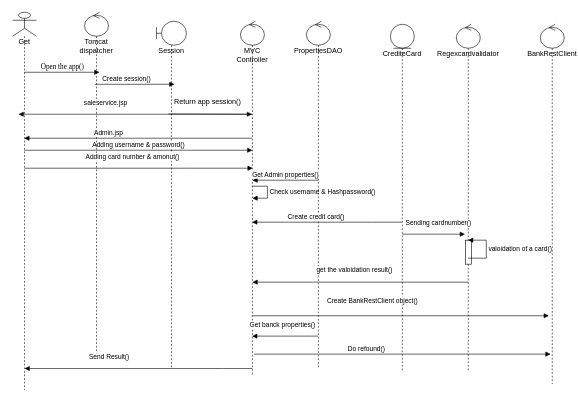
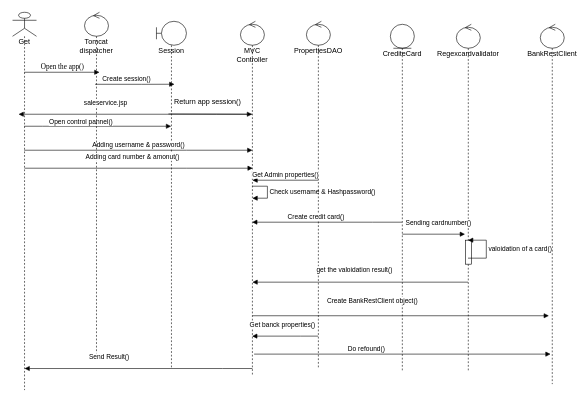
+ <mxCell id="9" value="" style="html=1;verticalAlign=bottom;endArrow=block;rounded=0;edgeStyle=orthogonalEdgeStyle;" edge="1" parent="1" source="3" target="4"><mxGeometry x="0.262" y="-10" width="80" relative="1" as="geometry"><mxPoint x="50" y="240" as="sourcePoint" /><mxPoint x="710" y="220" as="targetPoint" /><Array as="points"><mxPoint x="70" y="210" /><mxPoint x="70" y="210" /></Array><mxPoint x="1" as="offset" /></mxGeometry></mxCell>
+ <mxCell id="10" value="Open control pannel()" style="edgeLabel;html=1;align=center;verticalAlign=middle;resizable=0;points=[];" vertex="1" connectable="0" parent="9"><mxGeometry x="-0.229" y="8" relative="1" as="geometry"><mxPoint as="offset" /></mxGeometry></mxCell>
- <mxCell id="18" value="Admin.jsp" style="html=1;verticalAlign=bottom;endArrow=block;rounded=0;" edge="1" parent="1" source="12" target="3"><mxGeometry x="0.261" width="80" relative="1" as="geometry"><mxPoint x="260" y="310" as="sourcePoint" /><mxPoint x="340" y="310" as="targetPoint" /><Array as="points"><mxPoint x="240" y="230" /></Array><mxPoint as="offset" /></mxGeometry></mxCell>
